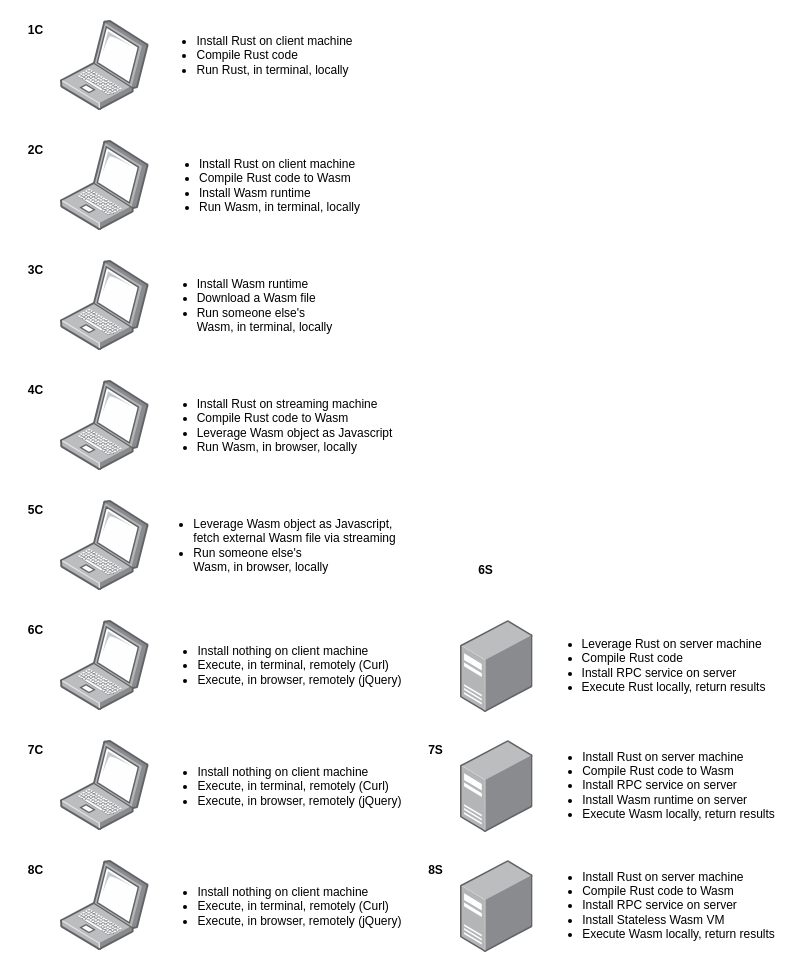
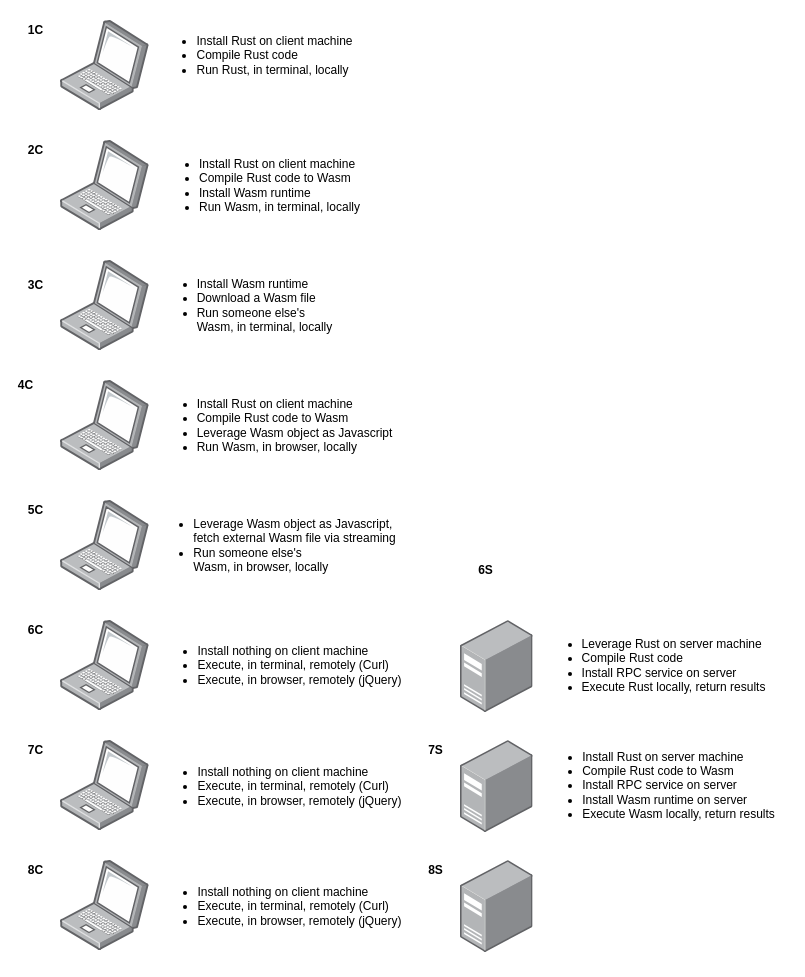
- <mxCell id="20" value="&lt;b&gt;3C&lt;/b&gt;" style="text;html=1;align=center;verticalAlign=middle;resizable=0;points=[];;autosize=1;" vertex="1" parent="1"><mxGeometry x="20" y="260" width="30" height="20" as="geometry" /></mxCell>
+ <mxCell id="20" value="&lt;b&gt;3C&lt;/b&gt;" style="text;html=1;align=center;verticalAlign=middle;resizable=0;points=[];;autosize=1;" vertex="1" parent="1"><mxGeometry x="20" y="275" width="30" height="20" as="geometry" /></mxCell>
- <mxCell id="21" value="&lt;b&gt;4C&lt;/b&gt;" style="text;html=1;align=center;verticalAlign=middle;resizable=0;points=[];;autosize=1;" vertex="1" parent="1"><mxGeometry x="20" y="380" width="30" height="20" as="geometry" /></mxCell>
+ <mxCell id="21" value="&lt;b&gt;4C&lt;/b&gt;" style="text;html=1;align=center;verticalAlign=middle;resizable=0;points=[];;autosize=1;" vertex="1" parent="1"><mxGeometry x="10" y="375" width="30" height="20" as="geometry" /></mxCell>
- <mxCell id="7" value="&lt;div style=&quot;text-align: left&quot;&gt;&lt;ul&gt;&lt;li&gt;&lt;span&gt;Install Rust on streaming machine&lt;/span&gt;&lt;/li&gt;&lt;li&gt;&lt;span&gt;Compile Rust code to Wasm&lt;/span&gt;&lt;/li&gt;&lt;li&gt;&lt;span&gt;Leverage Wasm object as Javascript&lt;/span&gt;&lt;/li&gt;&lt;li&gt;&lt;span&gt;Run Wasm, in browser, locally&lt;/span&gt;&lt;/li&gt;&lt;/ul&gt;&lt;/div&gt;" style="text;html=1;align=center;verticalAlign=middle;resizable=0;points=[];;autosize=1;" vertex="1" parent="1"><mxGeometry x="148.73" y="380" width="250" height="90" as="geometry" /></mxCell>
+ <mxCell id="7" value="&lt;div style=&quot;text-align: left&quot;&gt;&lt;ul&gt;&lt;li&gt;&lt;span&gt;Install Rust on client machine&lt;/span&gt;&lt;/li&gt;&lt;li&gt;&lt;span&gt;Compile Rust code to Wasm&lt;/span&gt;&lt;/li&gt;&lt;li&gt;&lt;span&gt;Leverage Wasm object as Javascript&lt;/span&gt;&lt;/li&gt;&lt;li&gt;&lt;span&gt;Run Wasm, in browser, locally&lt;/span&gt;&lt;/li&gt;&lt;/ul&gt;&lt;/div&gt;" style="text;html=1;align=center;verticalAlign=middle;resizable=0;points=[];;autosize=1;" vertex="1" parent="1"><mxGeometry x="148.73" y="380" width="250" height="90" as="geometry" /></mxCell>
- <mxCell id="16" value="&lt;div style=&quot;text-align: left&quot;&gt;&lt;ul&gt;&lt;li&gt;&lt;span&gt;Install Rust on server machine&lt;/span&gt;&lt;/li&gt;&lt;li&gt;&lt;span&gt;Compile Rust code to Wasm&lt;/span&gt;&lt;/li&gt;&lt;li&gt;Install RPC service on server&lt;/li&gt;&lt;li&gt;Install Stateless Wasm VM&lt;/li&gt;&lt;li&gt;&lt;span&gt;Execute Wasm locally, return results&lt;/span&gt;&lt;/li&gt;&lt;/ul&gt;&lt;/div&gt;" style="text;html=1;align=center;verticalAlign=middle;resizable=0;points=[];;autosize=1;" vertex="1" parent="1"><mxGeometry x="532.58" y="855" width="250" height="100" as="geometry" /></mxCell>
